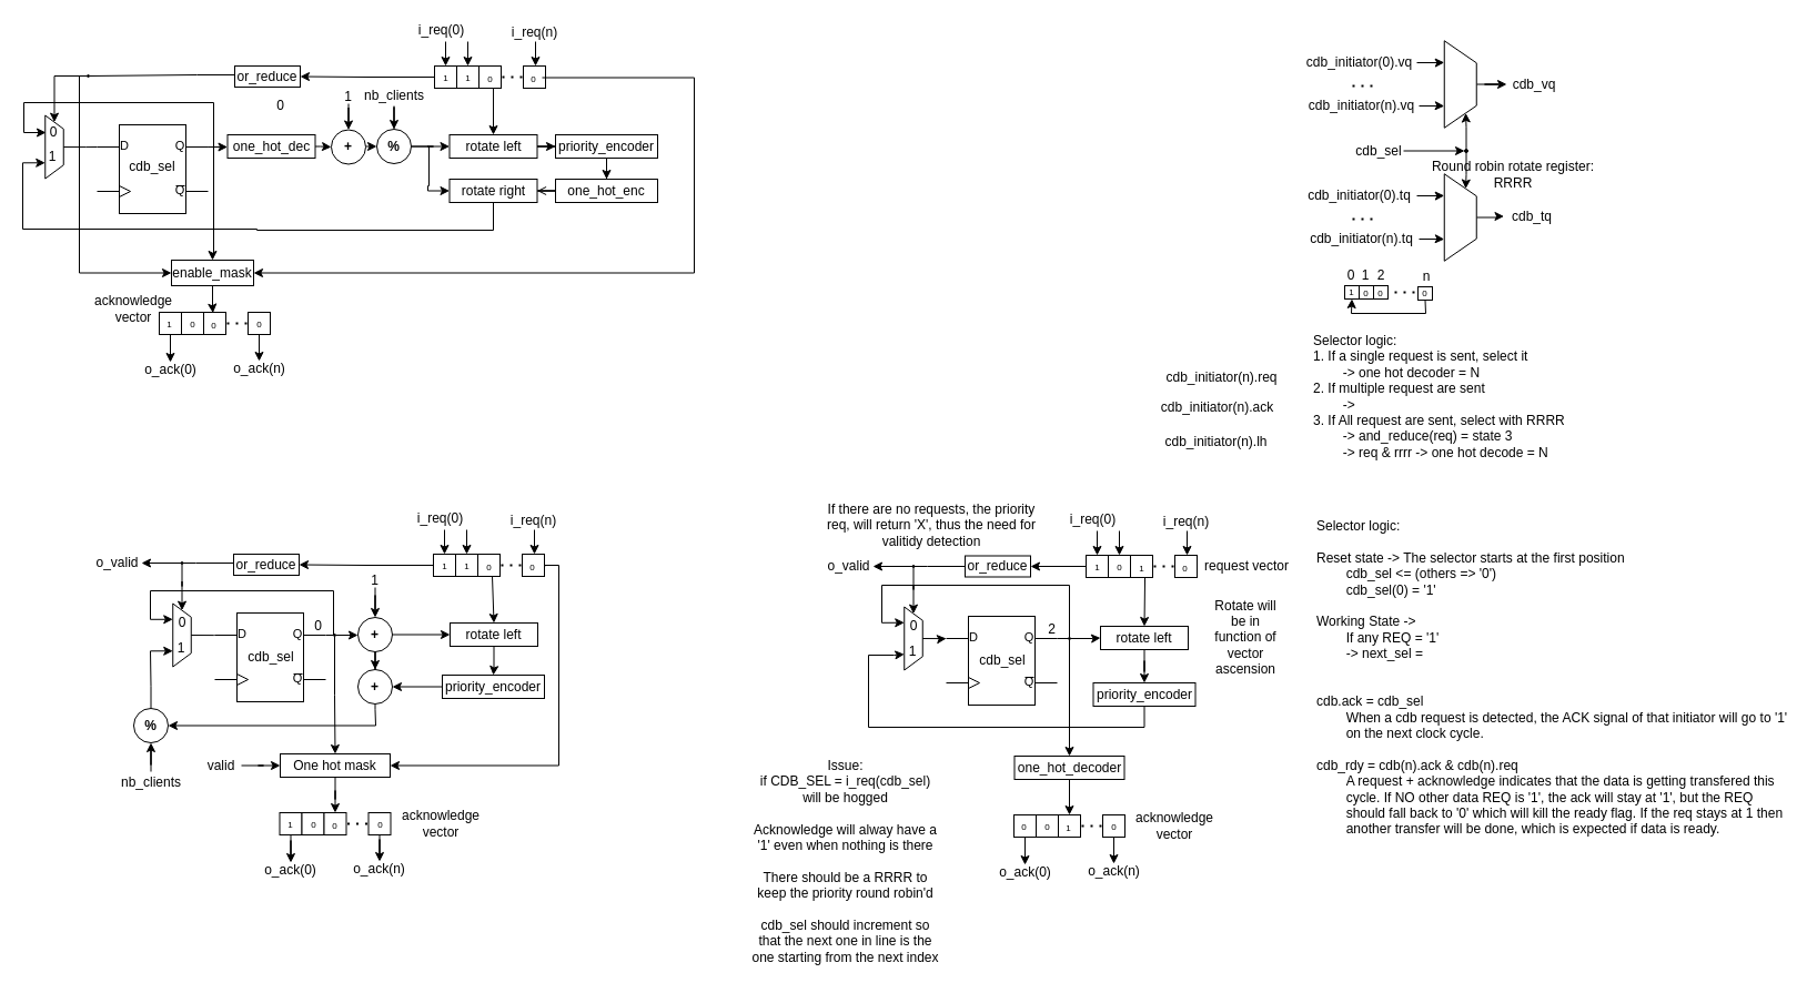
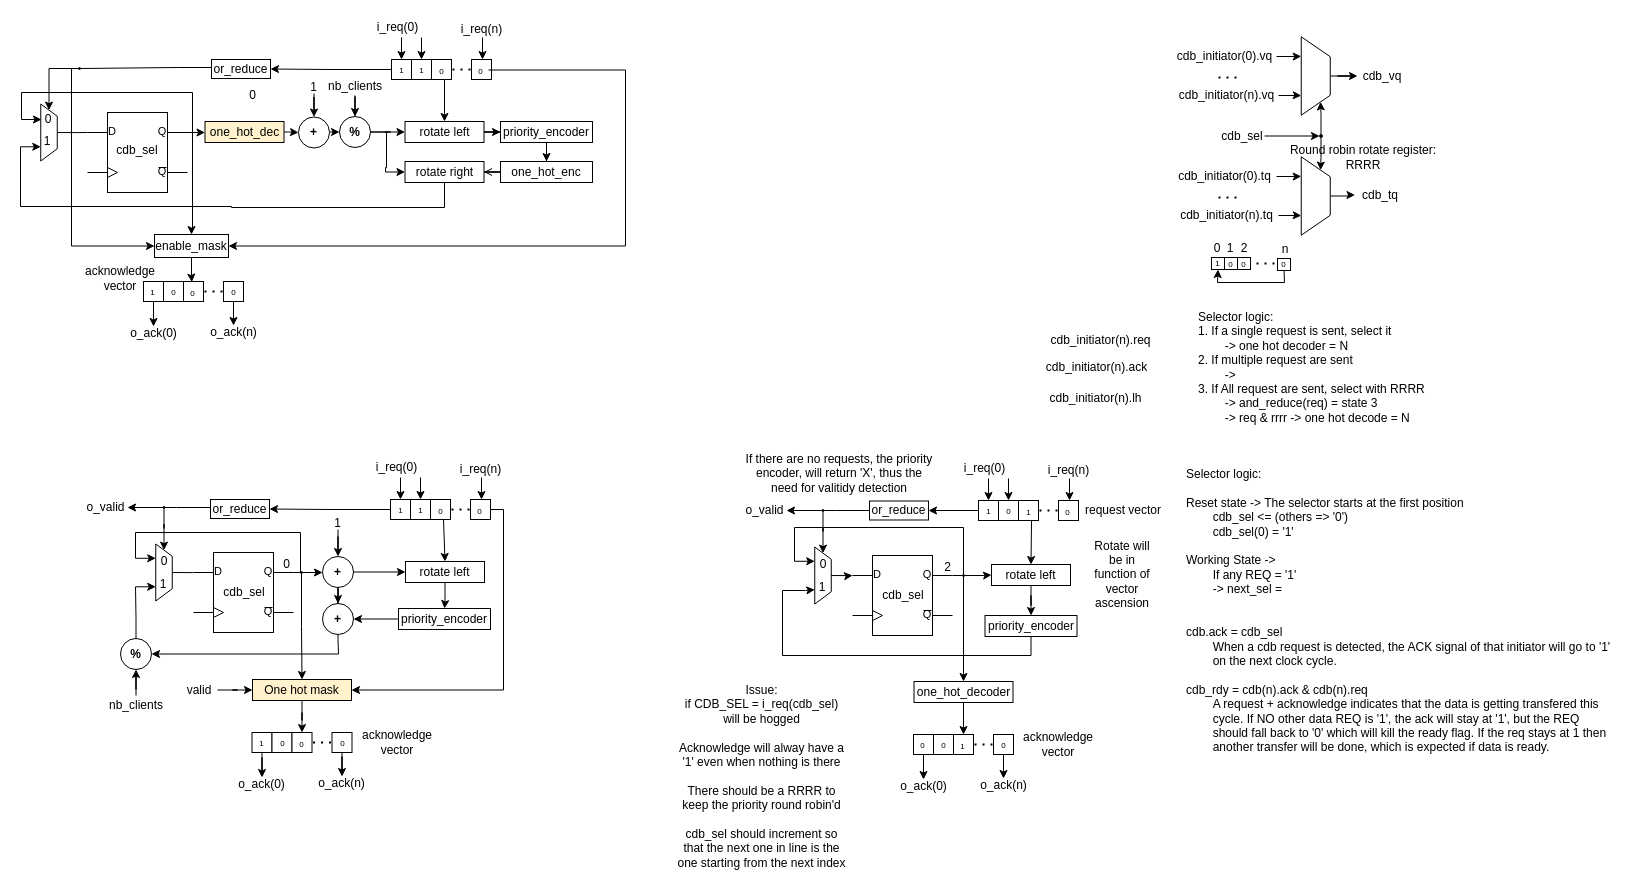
- <mxCell id="233" value="one_hot_dec" style="rounded=0;whiteSpace=wrap;html=1;" vertex="1" parent="1"><mxGeometry x="204.5" y="121" width="79" height="21" as="geometry" /></mxCell>
+ <mxCell id="233" value="one_hot_dec" style="rounded=0;whiteSpace=wrap;html=1;fillColor=#fff2cc;" vertex="1" parent="1"><mxGeometry x="204.5" y="121" width="79" height="21" as="geometry" /></mxCell>
- <mxCell id="42" value="Selector logic:&lt;div&gt;1. If a single request is sent, select it&amp;nbsp;&lt;/div&gt;&lt;div&gt;&lt;span style=&quot;white-space: pre;&quot;&gt;&#09;&lt;/span&gt;-&amp;gt; one hot decoder = N&lt;/div&gt;&lt;div&gt;2. If multiple request are sent&lt;/div&gt;&lt;div&gt;&lt;span style=&quot;white-space: pre;&quot;&gt;&#09;&lt;/span&gt;-&amp;gt;&amp;nbsp;&lt;br&gt;&lt;/div&gt;&lt;div&gt;3. If All request are sent, select with RRRR&lt;/div&gt;&lt;div&gt;&lt;span style=&quot;white-space: pre;&quot;&gt;&#09;&lt;/span&gt;-&amp;gt; and_reduce(req) = state 3&lt;br&gt;&lt;/div&gt;&lt;div&gt;&lt;span style=&quot;white-space: pre;&quot;&gt;&#09;&lt;/span&gt;-&amp;gt; req &amp;amp; rrrr -&amp;gt; one hot decode = N&lt;br&gt;&lt;/div&gt;" style="text;html=1;align=left;verticalAlign=top;whiteSpace=wrap;rounded=0;" parent="1" vertex="1"><mxGeometry x="1181" y="293" width="237" height="153" as="geometry" /></mxCell>
+ <mxCell id="42" value="Selector logic:&lt;div&gt;1. If a single request is sent, select it&amp;nbsp;&lt;/div&gt;&lt;div&gt;&lt;span style=&quot;white-space: pre;&quot;&gt;&#09;&lt;/span&gt;-&amp;gt; one hot decoder = N&lt;/div&gt;&lt;div&gt;2. If multiple request are sent&lt;/div&gt;&lt;div&gt;&lt;span style=&quot;white-space: pre;&quot;&gt;&#09;&lt;/span&gt;-&amp;gt;&amp;nbsp;&lt;br&gt;&lt;/div&gt;&lt;div&gt;3. If All request are sent, select with RRRR&lt;/div&gt;&lt;div&gt;&lt;span style=&quot;white-space: pre;&quot;&gt;&#09;&lt;/span&gt;-&amp;gt; and_reduce(req) = state 3&lt;br&gt;&lt;/div&gt;&lt;div&gt;&lt;span style=&quot;white-space: pre;&quot;&gt;&#09;&lt;/span&gt;-&amp;gt; req &amp;amp; rrrr -&amp;gt; one hot decode = N&lt;br&gt;&lt;/div&gt;" style="text;html=1;align=left;verticalAlign=top;whiteSpace=wrap;rounded=0;" parent="1" vertex="1"><mxGeometry x="1196" y="303" width="237" height="153" as="geometry" /></mxCell>
- <mxCell id="89" value="If there are no requests, the priority req, will return 'X', thus the need for valitidy detection" style="text;html=1;align=center;verticalAlign=middle;whiteSpace=wrap;rounded=0;" parent="1" vertex="1"><mxGeometry x="741" y="452" width="196" height="42" as="geometry" /></mxCell>
+ <mxCell id="89" value="If there are no requests, the priority encoder, will return 'X', thus the need for valitidy detection" style="text;html=1;align=center;verticalAlign=middle;whiteSpace=wrap;rounded=0;" parent="1" vertex="1"><mxGeometry x="741" y="452" width="196" height="42" as="geometry" /></mxCell>
- <mxCell id="121" value="One hot mask" style="rounded=0;whiteSpace=wrap;html=1;" vertex="1" parent="1"><mxGeometry x="252" y="679" width="99" height="21" as="geometry" /></mxCell>
+ <mxCell id="121" value="One hot mask" style="rounded=0;whiteSpace=wrap;html=1;fillColor=#fff2cc;" vertex="1" parent="1"><mxGeometry x="252" y="679" width="99" height="21" as="geometry" /></mxCell>
